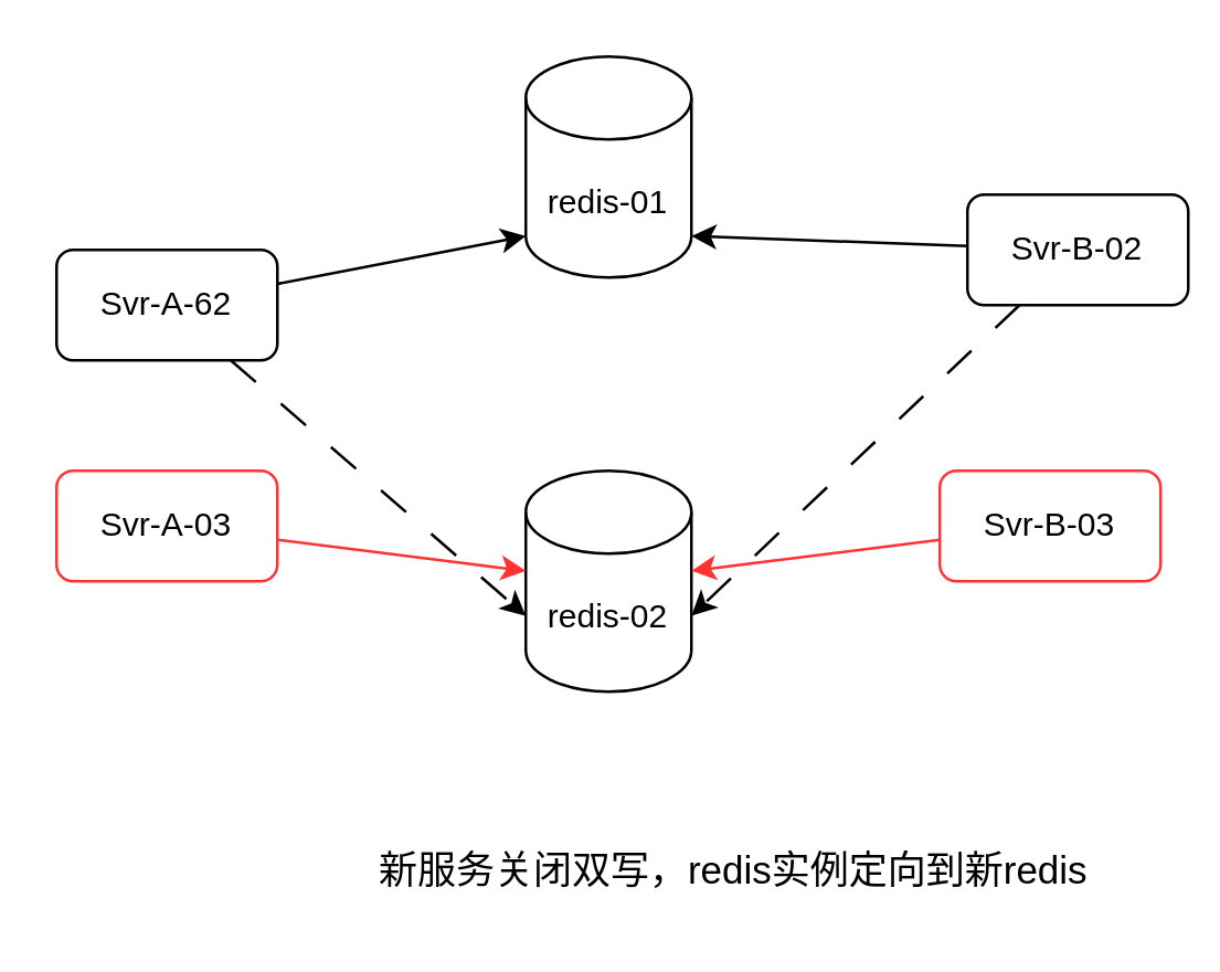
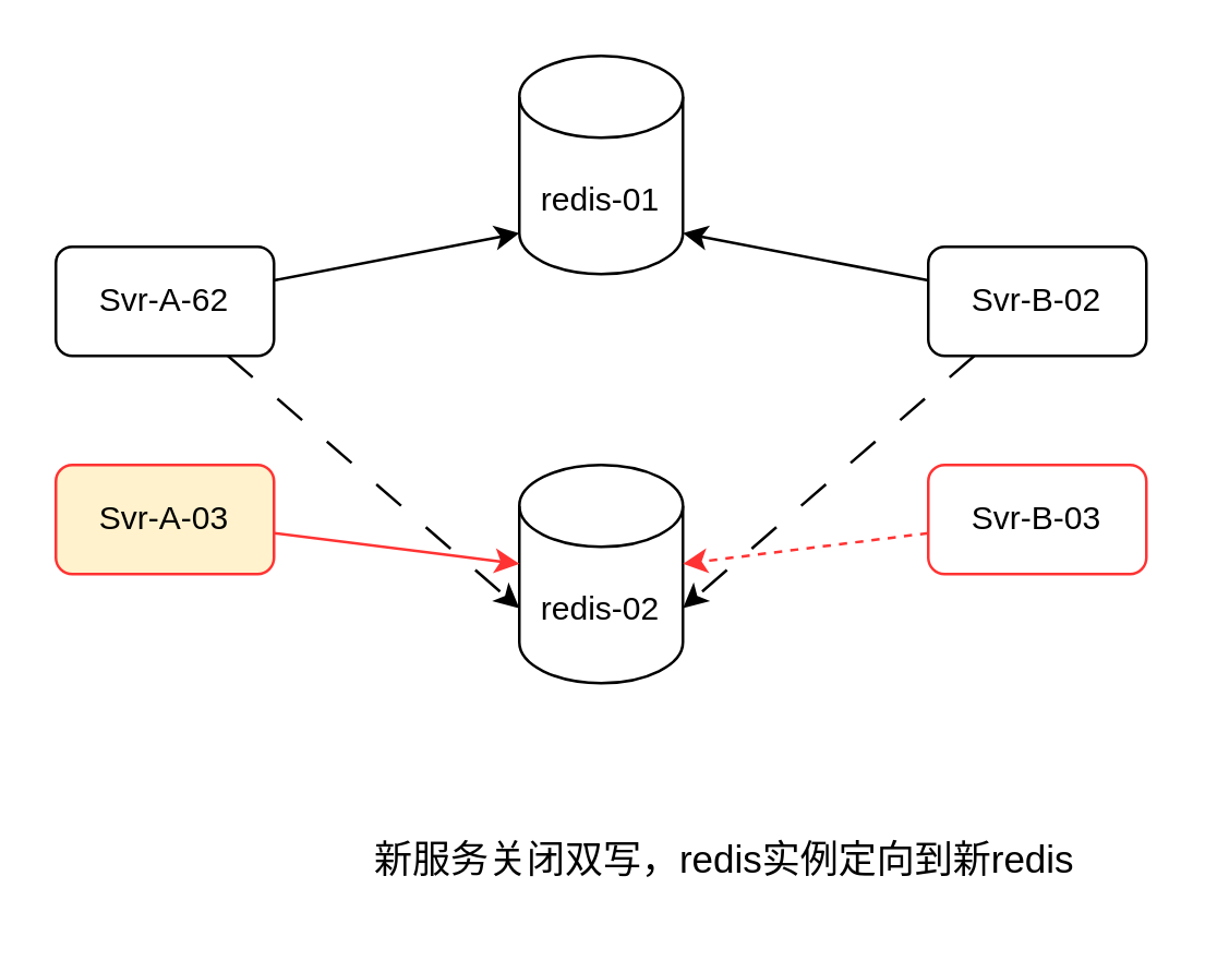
- <mxCell id="10" value="Svr-B-02" style="rounded=1;whiteSpace=wrap;html=1;" parent="1" vertex="1"><mxGeometry x="350" y="70" width="80" height="40" as="geometry" /></mxCell>
+ <mxCell id="10" value="Svr-B-02" style="rounded=1;whiteSpace=wrap;html=1;" parent="1" vertex="1"><mxGeometry x="340" y="90" width="80" height="40" as="geometry" /></mxCell>
- <mxCell id="12" value="Svr-A-03" style="rounded=1;whiteSpace=wrap;html=1;strokeColor=#FF3333;" parent="1" vertex="1"><mxGeometry x="20" y="170" width="80" height="40" as="geometry" /></mxCell>
+ <mxCell id="12" value="Svr-A-03" style="rounded=1;whiteSpace=wrap;html=1;strokeColor=#FF3333;fillColor=#fff2cc;" parent="1" vertex="1"><mxGeometry x="20" y="170" width="80" height="40" as="geometry" /></mxCell>
- <mxCell id="13" value="" style="edgeStyle=none;html=1;strokeColor=#FF3333;" parent="1" source="14" target="4" edge="1"><mxGeometry relative="1" as="geometry" /></mxCell>
+ <mxCell id="13" value="" style="edgeStyle=none;html=1;strokeColor=#FF3333;dashed=1;" parent="1" source="14" target="4" edge="1"><mxGeometry relative="1" as="geometry" /></mxCell>
